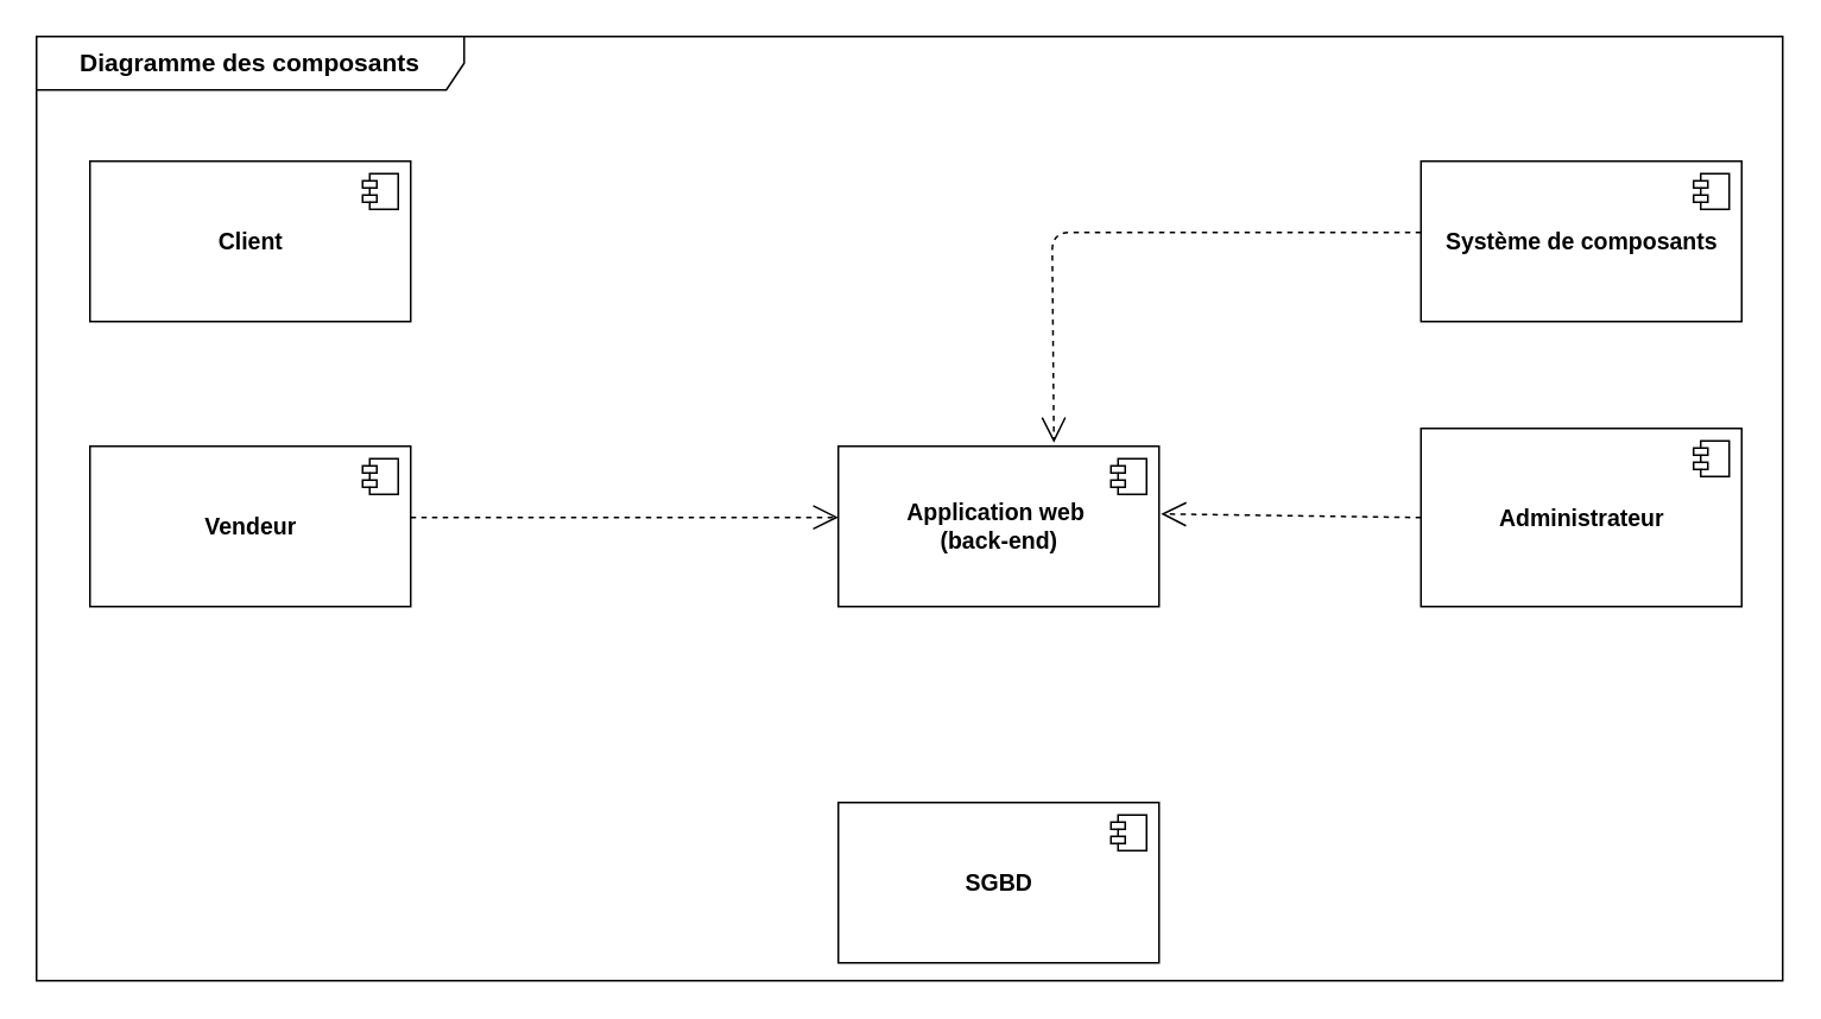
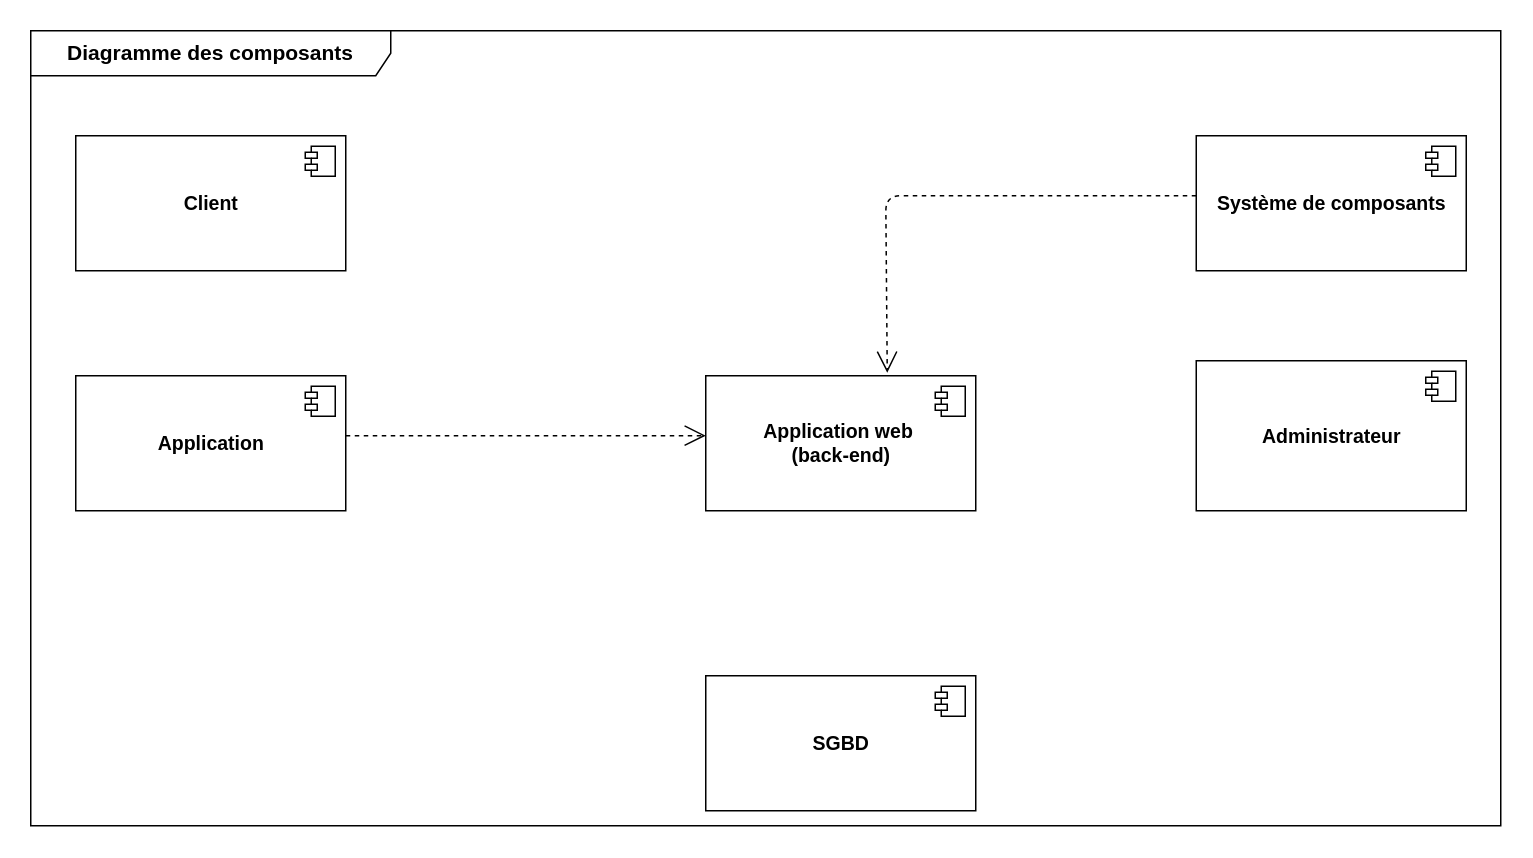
- <mxCell id="17" value="" style="endArrow=open;endFill=1;endSize=12;html=1;dashed=1;exitX=0;exitY=0.5;exitDx=0;exitDy=0;entryX=1.006;entryY=0.422;entryDx=0;entryDy=0;entryPerimeter=0;" edge="1" parent="1" source="11" target="3"><mxGeometry width="160" relative="1" as="geometry"><mxPoint x="620" y="380" as="sourcePoint" /><mxPoint x="780" y="380" as="targetPoint" /></mxGeometry></mxCell>
- <mxCell id="7" value="&lt;b&gt;&lt;font style=&quot;font-size: 13px&quot;&gt;Vendeur&lt;/font&gt;&lt;/b&gt;" style="html=1;dropTarget=0;" vertex="1" parent="1"><mxGeometry x="50" y="250" width="180" height="90" as="geometry" /></mxCell>
+ <mxCell id="7" value="&lt;b&gt;&lt;font style=&quot;font-size: 13px&quot;&gt;Application&lt;/font&gt;&lt;/b&gt;" style="html=1;dropTarget=0;" vertex="1" parent="1"><mxGeometry x="50" y="250" width="180" height="90" as="geometry" /></mxCell>
